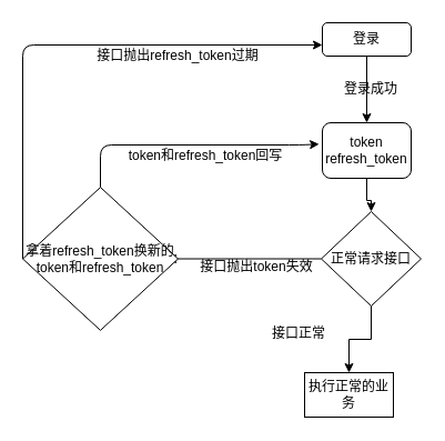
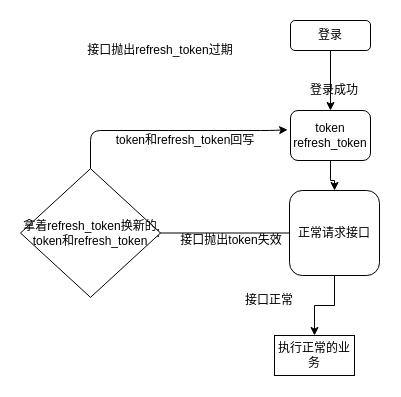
- <mxCell id="17" value="" style="edgeStyle=segmentEdgeStyle;endArrow=classic;html=1;exitX=0;exitY=0.5;exitDx=0;exitDy=0;" edge="1" parent="1" source="15" target="3"><mxGeometry width="50" height="50" relative="1" as="geometry"><mxPoint x="20" y="160" as="sourcePoint" /><mxPoint x="280" y="40" as="targetPoint" /><Array as="points"><mxPoint x="20" y="40" /></Array></mxGeometry></mxCell>
- <mxCell id="6" value="登录成功" style="text;html=1;strokeColor=none;fillColor=none;align=center;verticalAlign=middle;whiteSpace=wrap;rounded=0;" vertex="1" parent="1"><mxGeometry x="306" y="70" width="56" height="20" as="geometry" /></mxCell>
+ <mxCell id="6" value="登录成功" style="text;html=1;strokeColor=none;fillColor=none;align=center;verticalAlign=middle;whiteSpace=wrap;rounded=0;" vertex="1" parent="1"><mxGeometry x="306" y="80" width="56" height="20" as="geometry" /></mxCell>
- <mxCell id="9" value="正常请求接口" style="rhombus;whiteSpace=wrap;html=1;" vertex="1" parent="1"><mxGeometry x="289" y="190" width="90" height="85" as="geometry" /></mxCell>
+ <mxCell id="9" value="正常请求接口" style="whiteSpace=wrap;html=1;rounded=1;" vertex="1" parent="1"><mxGeometry x="289" y="190" width="90" height="85" as="geometry" /></mxCell>
